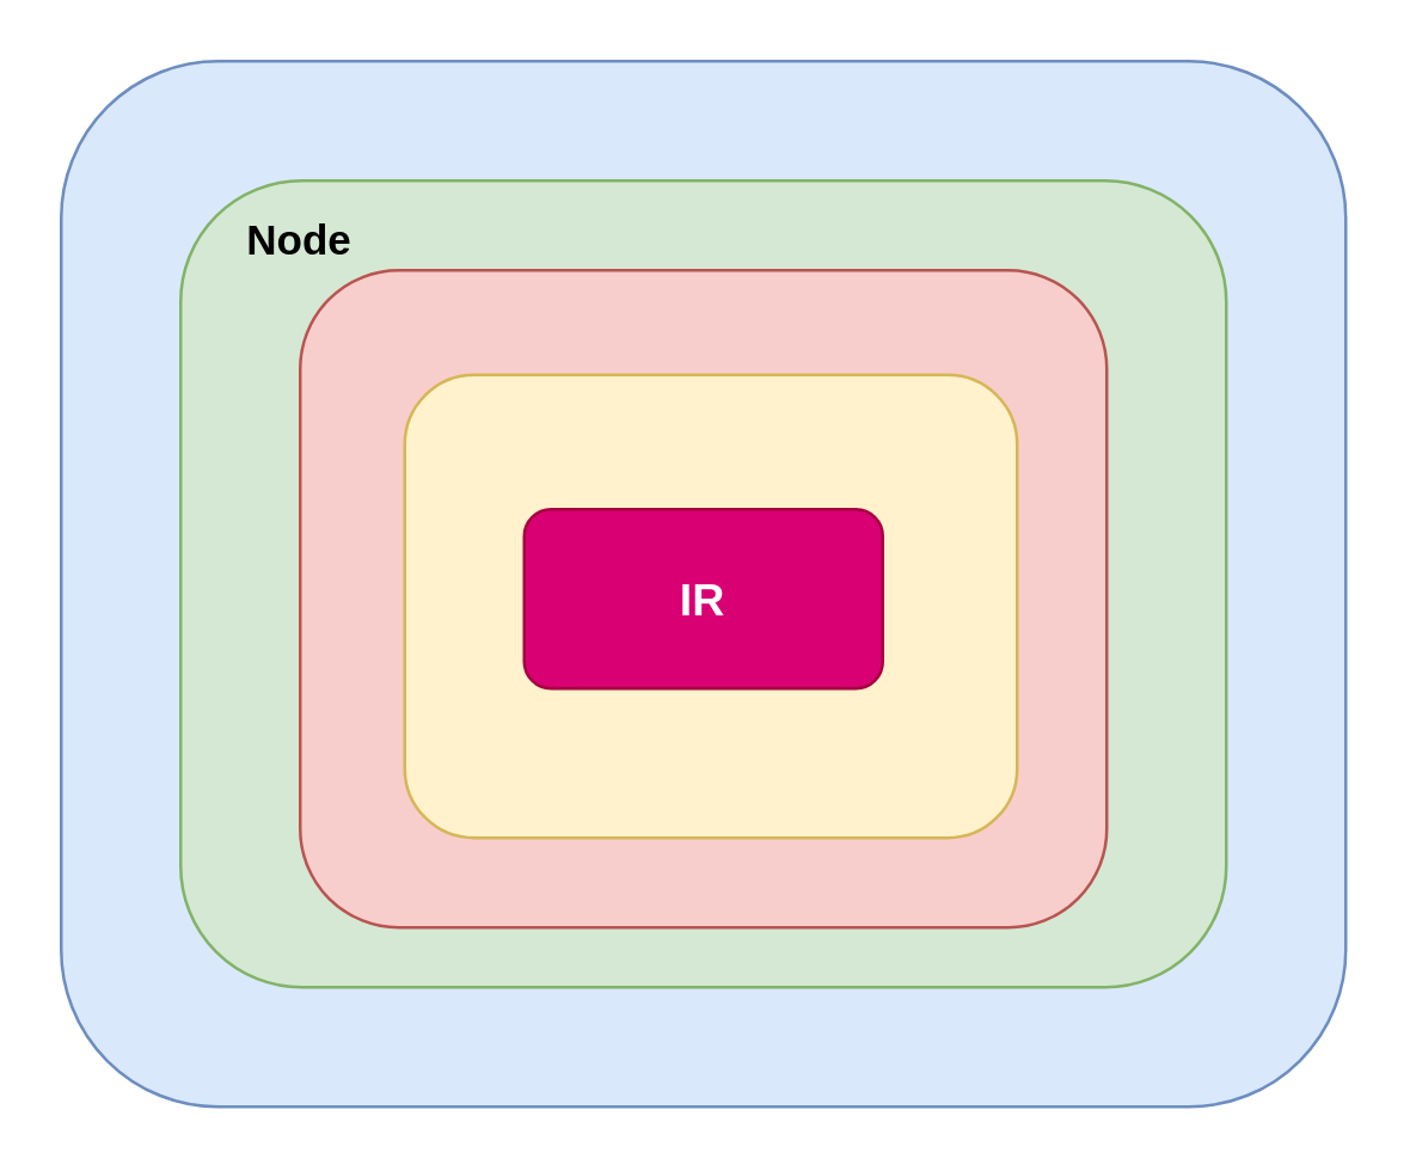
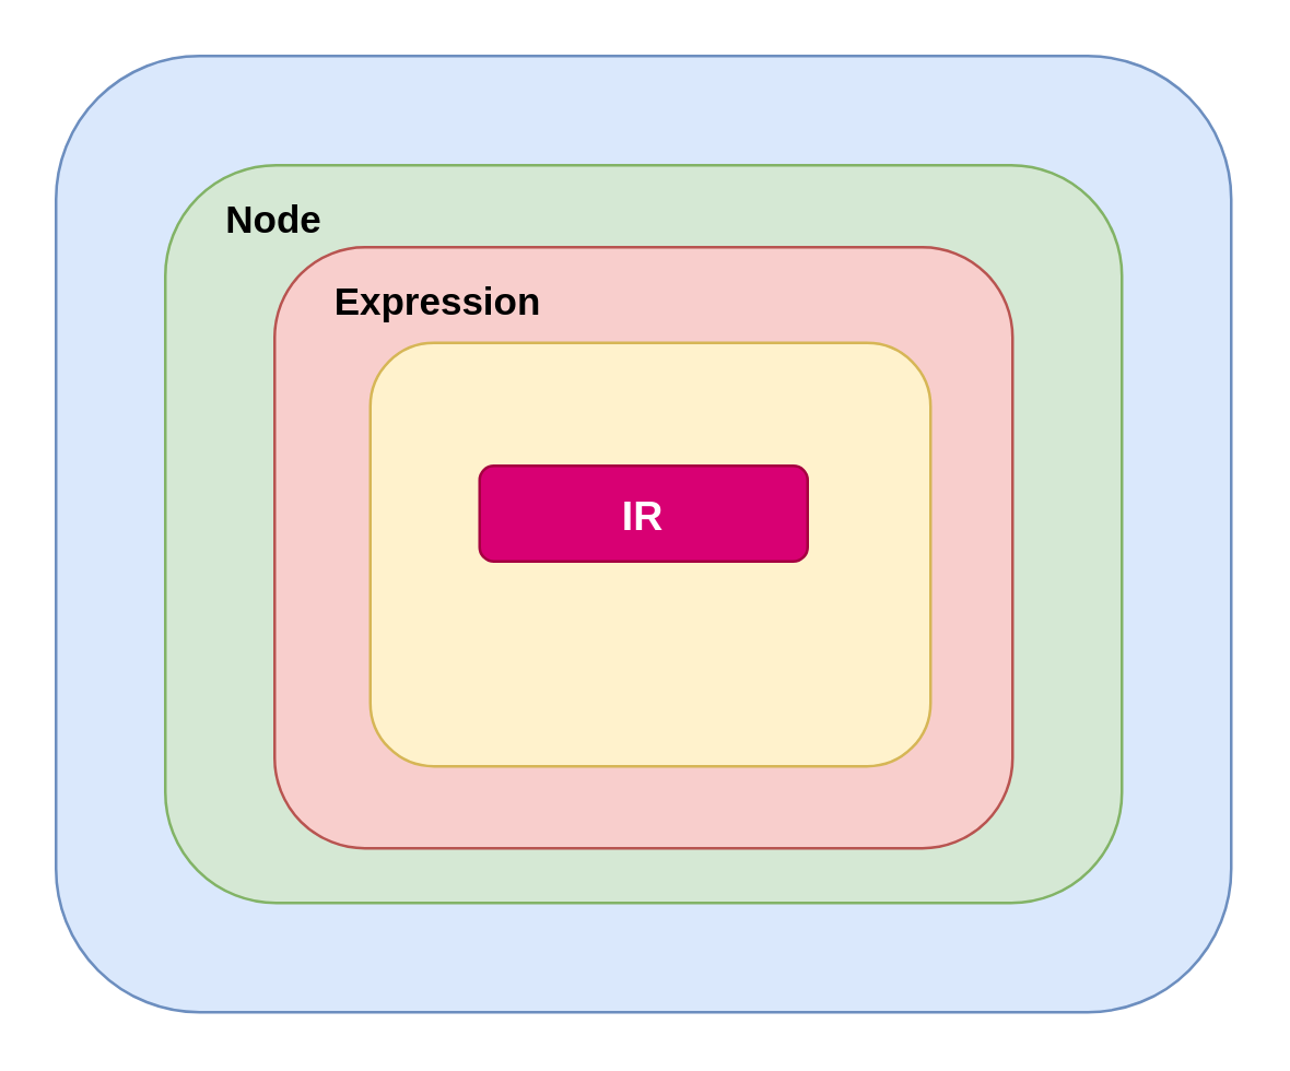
+ <mxCell id="7" value="Expression" style="text;html=1;strokeColor=none;fillColor=none;align=center;verticalAlign=middle;whiteSpace=wrap;rounded=0;fontStyle=1;fontSize=14;" vertex="1" parent="1"><mxGeometry x="130" y="95" width="60" height="30" as="geometry" /></mxCell>
- <mxCell id="8" value="&lt;b&gt;&lt;font style=&quot;font-size: 15px;&quot;&gt;IR&lt;/font&gt;&lt;/b&gt;" style="rounded=1;whiteSpace=wrap;html=1;fillColor=#d80073;fontColor=#ffffff;strokeColor=#A50040;" vertex="1" parent="1"><mxGeometry x="175" y="170" width="120" height="60" as="geometry" /></mxCell>
+ <mxCell id="8" value="&lt;b&gt;&lt;font style=&quot;font-size: 15px;&quot;&gt;IR&lt;/font&gt;&lt;/b&gt;" style="rounded=1;whiteSpace=wrap;html=1;fillColor=#d80073;fontColor=#ffffff;strokeColor=#A50040;" vertex="1" parent="1"><mxGeometry x="175" y="170" width="120" height="35" as="geometry" /></mxCell>
